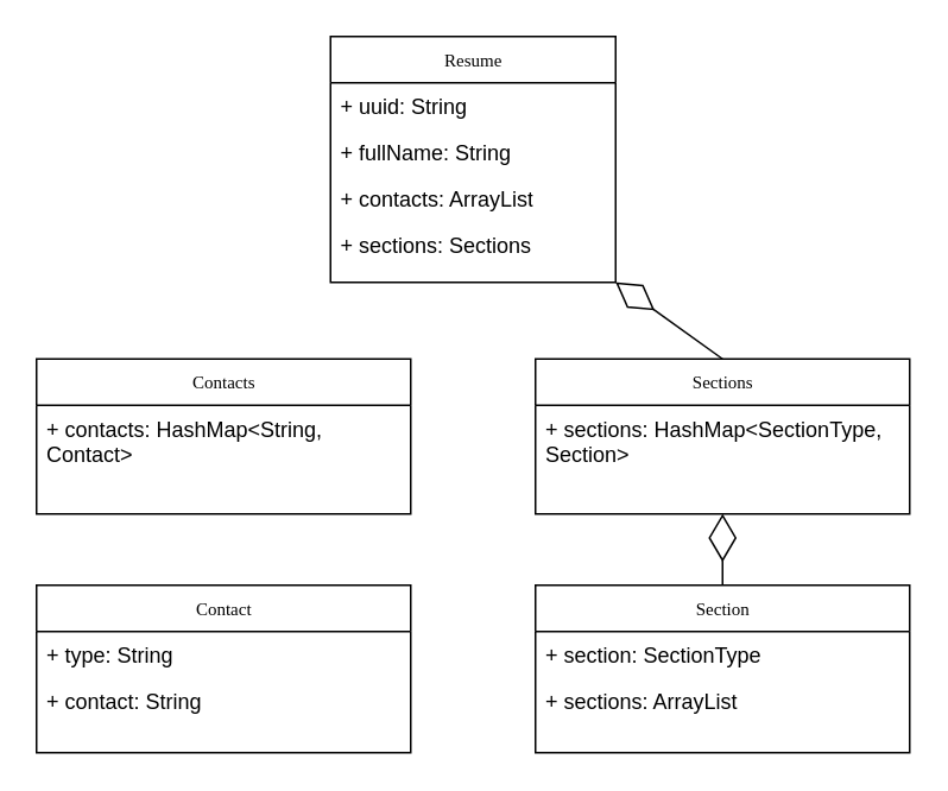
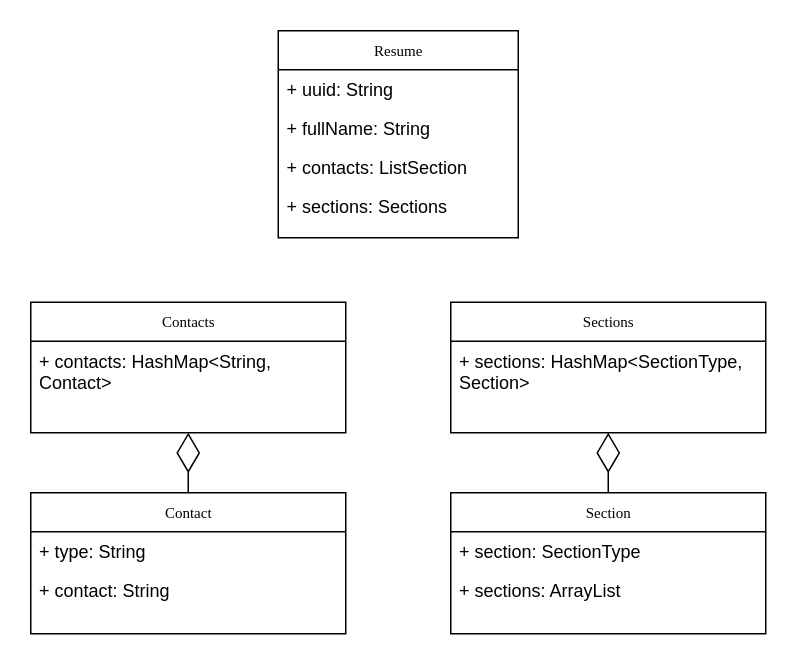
- <mxCell id="5" value="+ contacts: ArrayList" style="text;html=1;strokeColor=none;fillColor=none;align=left;verticalAlign=top;spacingLeft=4;spacingRight=4;whiteSpace=wrap;overflow=hidden;rotatable=0;points=[[0,0.5],[1,0.5]];portConstraint=eastwest;" parent="2" vertex="1"><mxGeometry y="78" width="160" height="26" as="geometry" /></mxCell>
+ <mxCell id="5" value="+ contacts: ListSection" style="text;html=1;strokeColor=none;fillColor=none;align=left;verticalAlign=top;spacingLeft=4;spacingRight=4;whiteSpace=wrap;overflow=hidden;rotatable=0;points=[[0,0.5],[1,0.5]];portConstraint=eastwest;" parent="2" vertex="1"><mxGeometry y="78" width="160" height="26" as="geometry" /></mxCell>
- <mxCell id="9" value="" style="endArrow=diamondThin;endFill=0;endSize=24;html=1;rounded=0;entryX=1;entryY=1;entryDx=0;entryDy=0;exitX=0.5;exitY=0;exitDx=0;exitDy=0;" parent="1" source="14" target="2" edge="1"><mxGeometry width="160" relative="1" as="geometry"><mxPoint x="390" y="198" as="sourcePoint" /><mxPoint x="330" y="158" as="targetPoint" /><Array as="points" /></mxGeometry></mxCell>
+ <mxCell id="13" value="" style="endArrow=diamondThin;endFill=0;endSize=24;html=1;rounded=0;entryX=0.5;entryY=1;entryDx=0;entryDy=0;" parent="1" source="10" target="7" edge="1"><mxGeometry width="160" relative="1" as="geometry"><mxPoint x="135" y="211" as="sourcePoint" /><mxPoint x="315" y="161" as="targetPoint" /><Array as="points" /></mxGeometry></mxCell>
